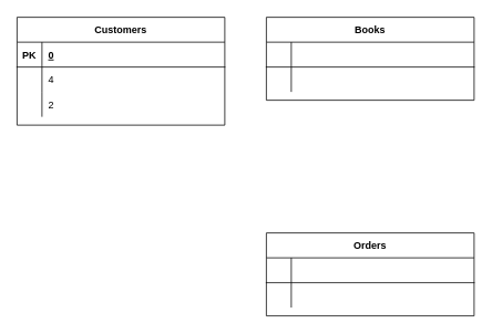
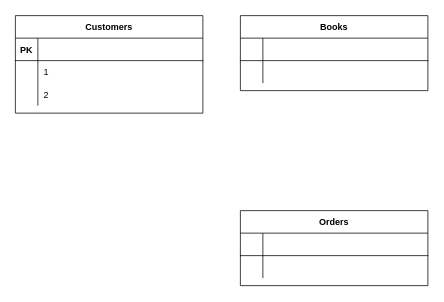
- <mxCell id="5" value="0" style="shape=partialRectangle;overflow=hidden;connectable=0;fillColor=none;top=0;left=0;bottom=0;right=0;align=left;spacingLeft=6;fontStyle=5;" vertex="1" parent="3"><mxGeometry x="30" width="220" height="30" as="geometry"><mxRectangle width="220" height="30" as="alternateBounds" /></mxGeometry></mxCell>
- <mxCell id="8" value="4" style="shape=partialRectangle;overflow=hidden;connectable=0;fillColor=none;top=0;left=0;bottom=0;right=0;align=left;spacingLeft=6;" vertex="1" parent="6"><mxGeometry x="30" width="220" height="30" as="geometry"><mxRectangle width="220" height="30" as="alternateBounds" /></mxGeometry></mxCell>
+ <mxCell id="8" value="1" style="shape=partialRectangle;overflow=hidden;connectable=0;fillColor=none;top=0;left=0;bottom=0;right=0;align=left;spacingLeft=6;" vertex="1" parent="6"><mxGeometry x="30" width="220" height="30" as="geometry"><mxRectangle width="220" height="30" as="alternateBounds" /></mxGeometry></mxCell>
